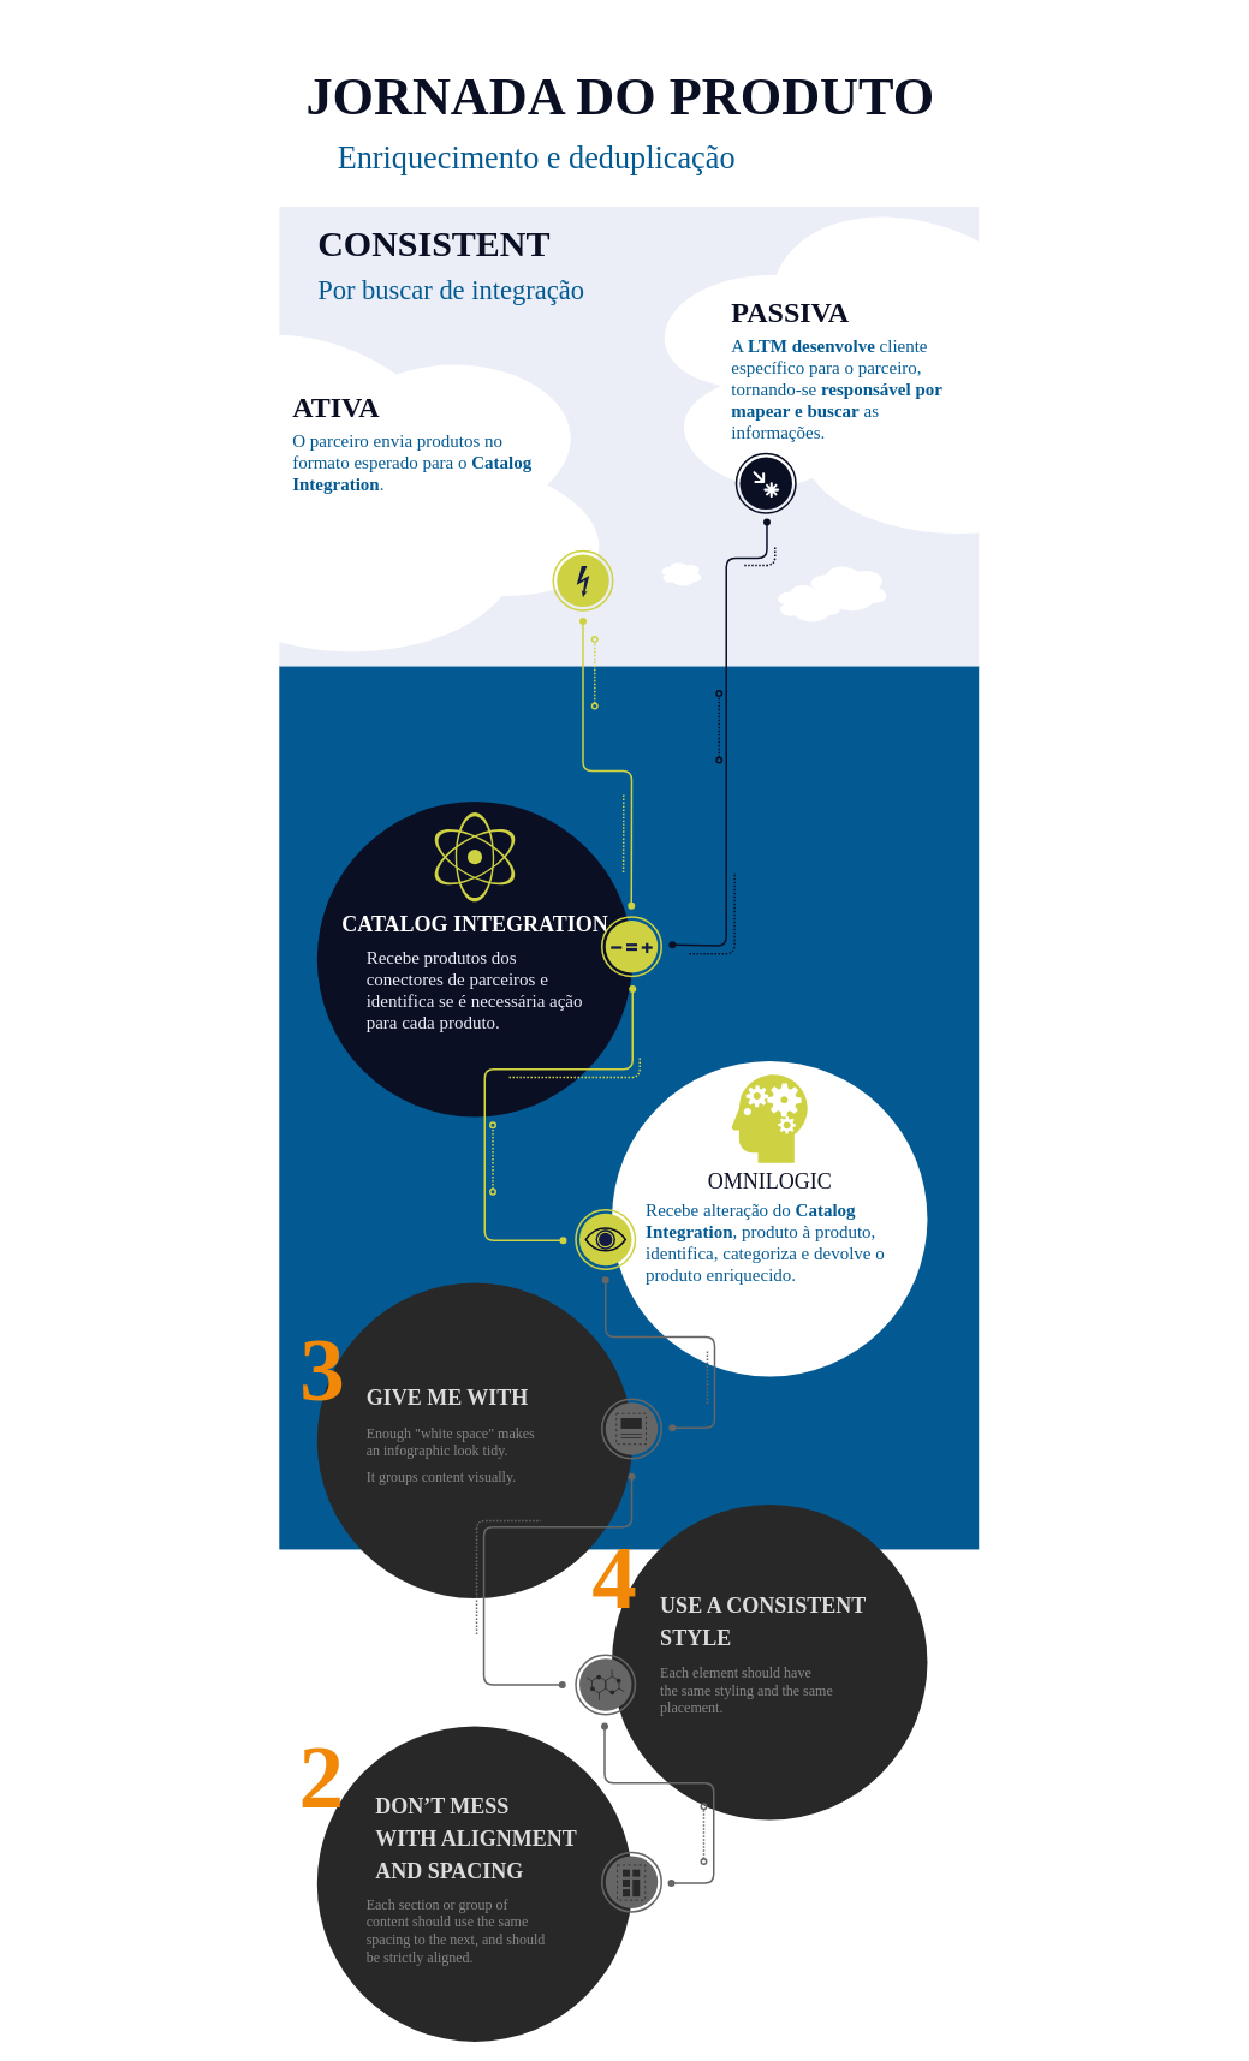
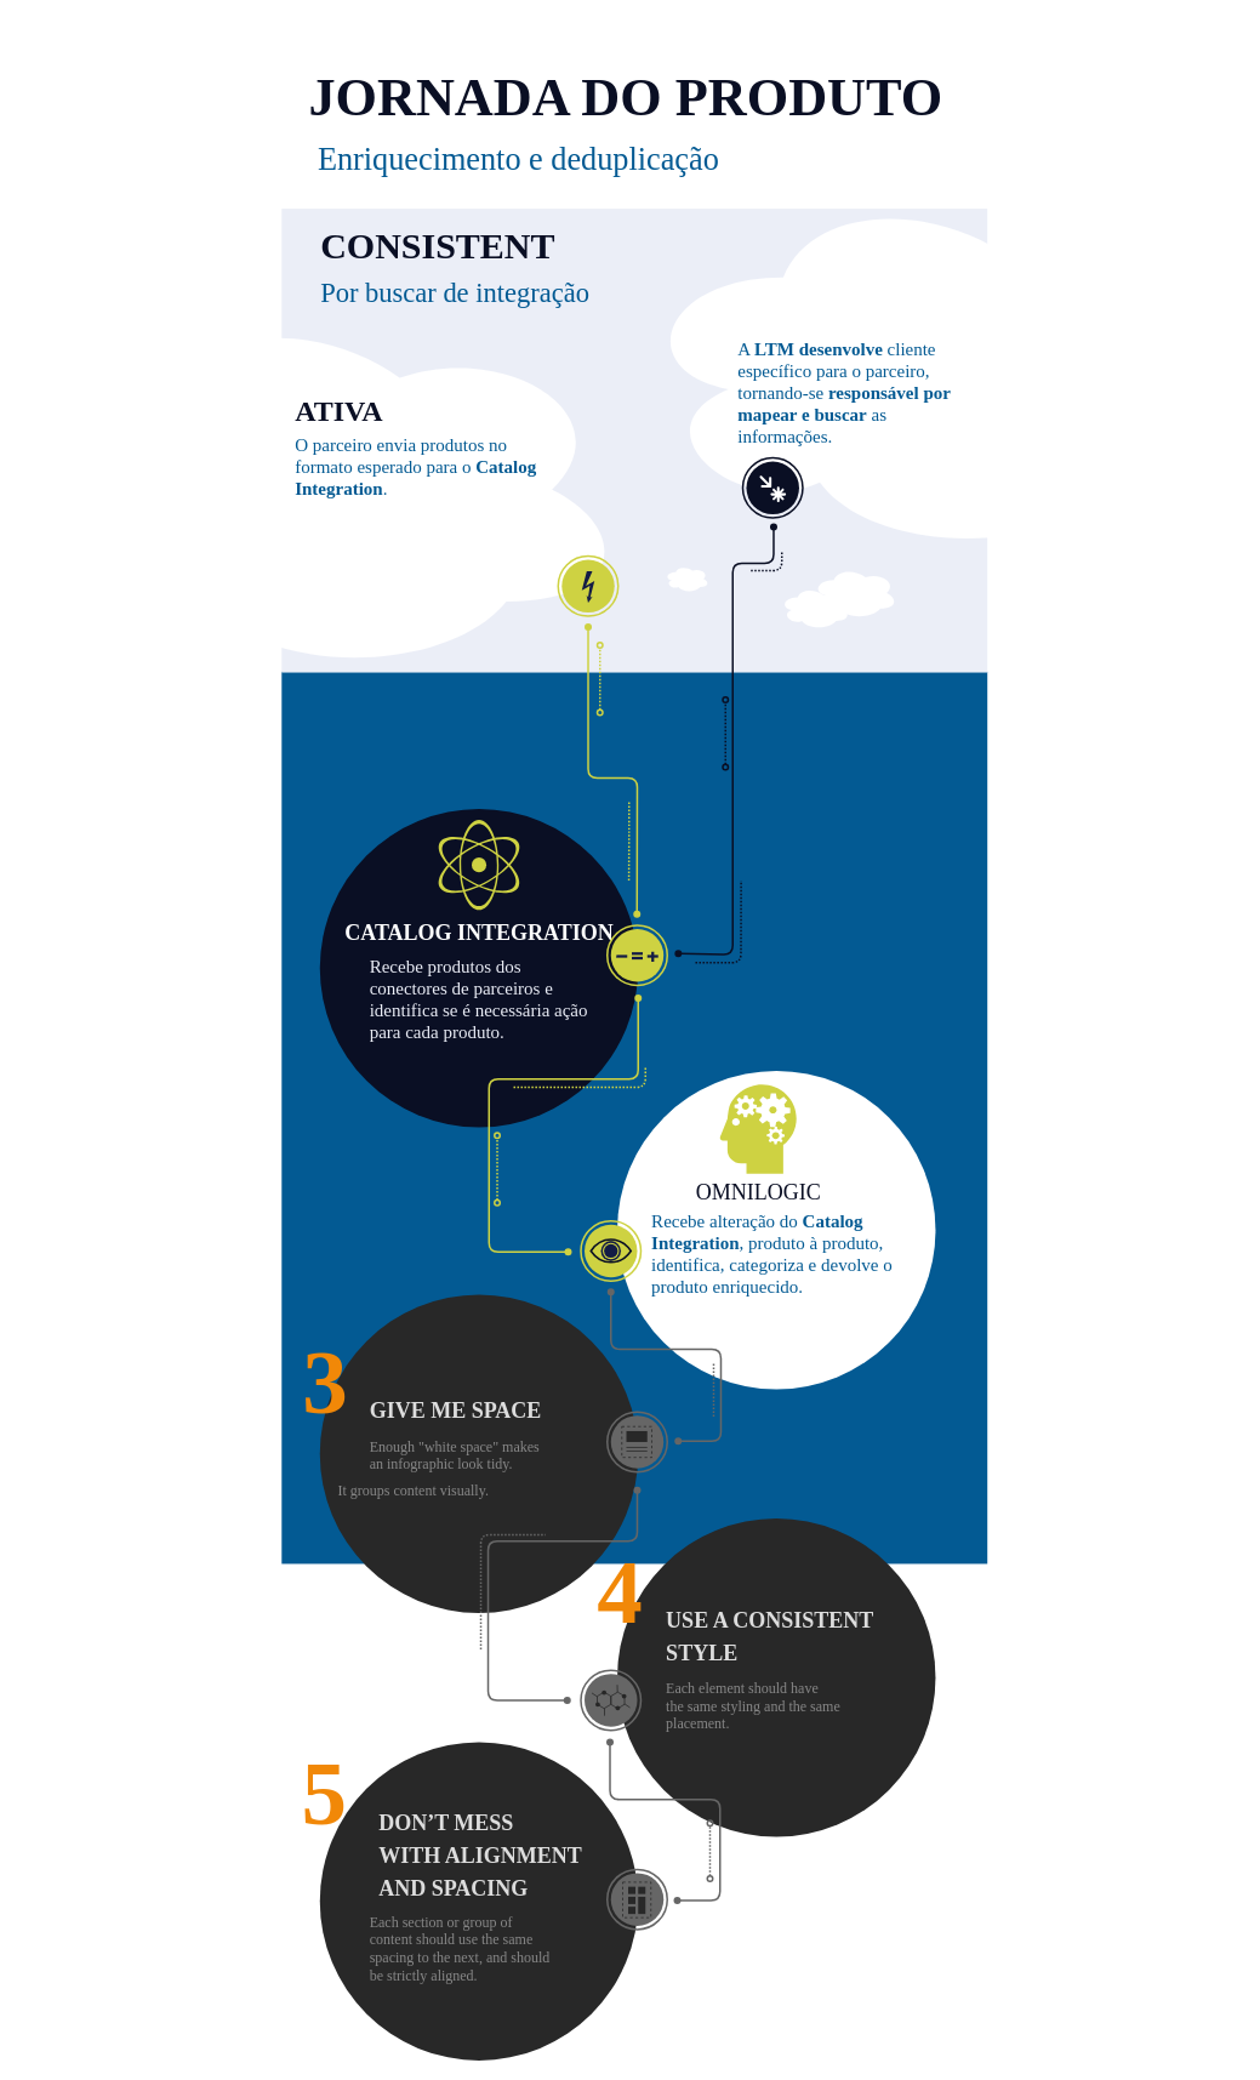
- <mxCell id="15" value="&lt;span&gt;&lt;font data-font-src=&quot;https://ltmfidelidade.com.br/assets/fonts/lato/lato-light-webfont.woff2&quot;&gt;Enriquecimento e deduplicação&lt;/font&gt;&lt;/span&gt;" style="text;html=1;resizable=0;points=[];autosize=1;align=left;verticalAlign=top;spacingTop=-4;fontSize=35;fontFamily=lato-light;fontColor=#035A93;fontSource=https%3A%2F%2Fltmfidelidade.com.br%2Fassets%2Ffonts%2Flato%2Flato-light-webfont.woff2;" parent="1" vertex="1"><mxGeometry x="372" y="152" width="480" height="40" as="geometry" /></mxCell>
+ <mxCell id="15" value="&lt;span&gt;&lt;font data-font-src=&quot;https://ltmfidelidade.com.br/assets/fonts/lato/lato-light-webfont.woff2&quot;&gt;Enriquecimento e deduplicação&lt;/font&gt;&lt;/span&gt;" style="text;html=1;resizable=0;points=[];autosize=1;align=left;verticalAlign=top;spacingTop=-4;fontSize=35;fontFamily=lato-light;fontColor=#035A93;fontSource=https%3A%2F%2Fltmfidelidade.com.br%2Fassets%2Ffonts%2Flato%2Flato-light-webfont.woff2;" parent="1" vertex="1"><mxGeometry x="347" y="152" width="480" height="40" as="geometry" /></mxCell>
- <mxCell id="101" value="PASSIVA" style="text;html=1;resizable=0;points=[];autosize=1;align=left;verticalAlign=top;spacingTop=-4;fontSize=32;fontFamily=lineto-circular-medium;fontColor=#0A0F24;fontStyle=1;fontSource=https%3A%2F%2Fltmfidelidade.com.br%2Fassets%2Ffonts%2Fcircular%2Flineto-circular-medium-webfont.woff2;" parent="1" vertex="1"><mxGeometry x="809" y="325" width="150" height="40" as="geometry" /></mxCell>
- <mxCell id="82" value="OMNILOGIC" style="shape=mxgraph.signs.healthcare.mental_health;html=1;pointerEvents=1;fillColor=#CED242;strokeColor=none;verticalLabelPosition=bottom;verticalAlign=top;align=center;sketch=0;fontFamily=lineto-circular-medium;fontSource=https%3A%2F%2Fltmfidelidade.com.br%2Fassets%2Ffonts%2Fcircular%2Flineto-circular-medium-webfont.woff2;fontSize=24;fontColor=#0A0F24;" parent="1" vertex="1"><mxGeometry x="811" y="1192" width="84" height="98" as="geometry" /></mxCell>
+ <mxCell id="82" value="OMNILOGIC" style="shape=mxgraph.signs.healthcare.mental_health;html=1;pointerEvents=1;fillColor=#CED242;strokeColor=none;verticalLabelPosition=bottom;verticalAlign=top;align=center;sketch=0;fontFamily=lineto-circular-medium;fontSource=https%3A%2F%2Fltmfidelidade.com.br%2Fassets%2Ffonts%2Fcircular%2Flineto-circular-medium-webfont.woff2;fontSize=24;fontColor=#0A0F24;" parent="1" vertex="1"><mxGeometry x="791" y="1192" width="84" height="98" as="geometry" /></mxCell>
- <mxCell id="16" value="&lt;div&gt;GIVE ME WITH&lt;/div&gt;" style="text;html=1;resizable=0;points=[];autosize=1;align=left;verticalAlign=top;spacingTop=-4;fontSize=24;fontFamily=Verdana;fontColor=#DDDDDD;fontStyle=1" parent="1" vertex="1"><mxGeometry x="404" y="1534" width="210" height="30" as="geometry" /></mxCell>
+ <mxCell id="16" value="&lt;div&gt;GIVE ME SPACE&lt;/div&gt;" style="text;html=1;resizable=0;points=[];autosize=1;align=left;verticalAlign=top;spacingTop=-4;fontSize=24;fontFamily=Verdana;fontColor=#DDDDDD;fontStyle=1" parent="1" vertex="1"><mxGeometry x="404" y="1534" width="210" height="30" as="geometry" /></mxCell>
- <mxCell id="20" value="&lt;div style=&quot;line-height: 120%&quot;&gt;&lt;font style=&quot;line-height: 120%&quot;&gt;&lt;div&gt;It groups content visually.&lt;br&gt;&lt;/div&gt;&lt;/font&gt;&lt;/div&gt;" style="text;resizable=0;points=[];autosize=1;align=left;verticalAlign=top;spacingTop=-4;fontSize=16;fontFamily=Verdana;fontColor=#888888;html=1;" parent="1" vertex="1"><mxGeometry x="404" y="1626" width="221" height="19" as="geometry" /></mxCell>
+ <mxCell id="20" value="&lt;div style=&quot;line-height: 120%&quot;&gt;&lt;font style=&quot;line-height: 120%&quot;&gt;&lt;div&gt;It groups content visually.&lt;br&gt;&lt;/div&gt;&lt;/font&gt;&lt;/div&gt;" style="text;resizable=0;points=[];autosize=1;align=left;verticalAlign=top;spacingTop=-4;fontSize=16;fontFamily=Verdana;fontColor=#888888;html=1;" parent="1" vertex="1"><mxGeometry x="369" y="1626" width="221" height="19" as="geometry" /></mxCell>
- <mxCell id="13" value="2" style="text;html=1;resizable=0;points=[];autosize=1;align=left;verticalAlign=top;spacingTop=-4;fontSize=100;fontFamily=Verdana;fontColor=#F18808;fontStyle=1" parent="1" vertex="1"><mxGeometry x="329" y="1910" width="74" height="120" as="geometry" /></mxCell>
+ <mxCell id="13" value="5" style="text;html=1;resizable=0;points=[];autosize=1;align=left;verticalAlign=top;spacingTop=-4;fontSize=100;fontFamily=Verdana;fontColor=#F18808;fontStyle=1" parent="1" vertex="1"><mxGeometry x="329" y="1910" width="74" height="120" as="geometry" /></mxCell>
